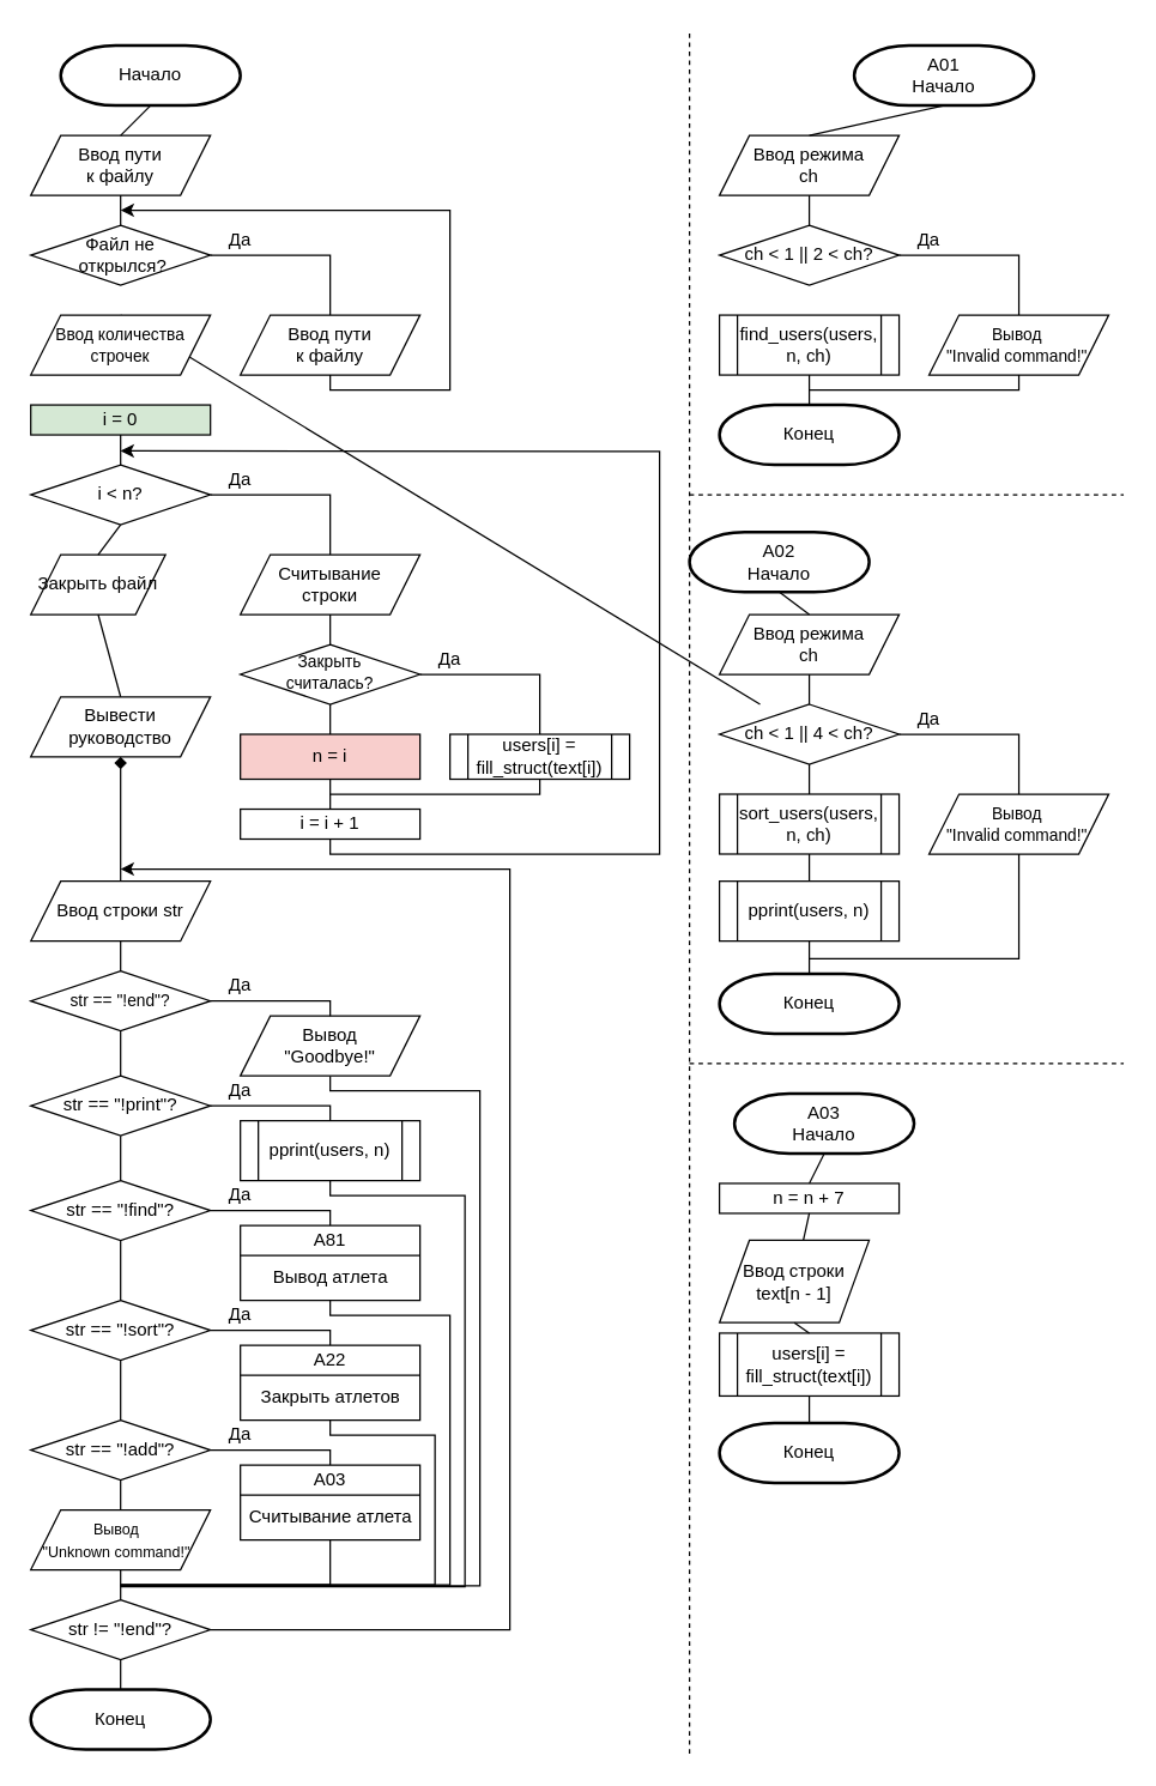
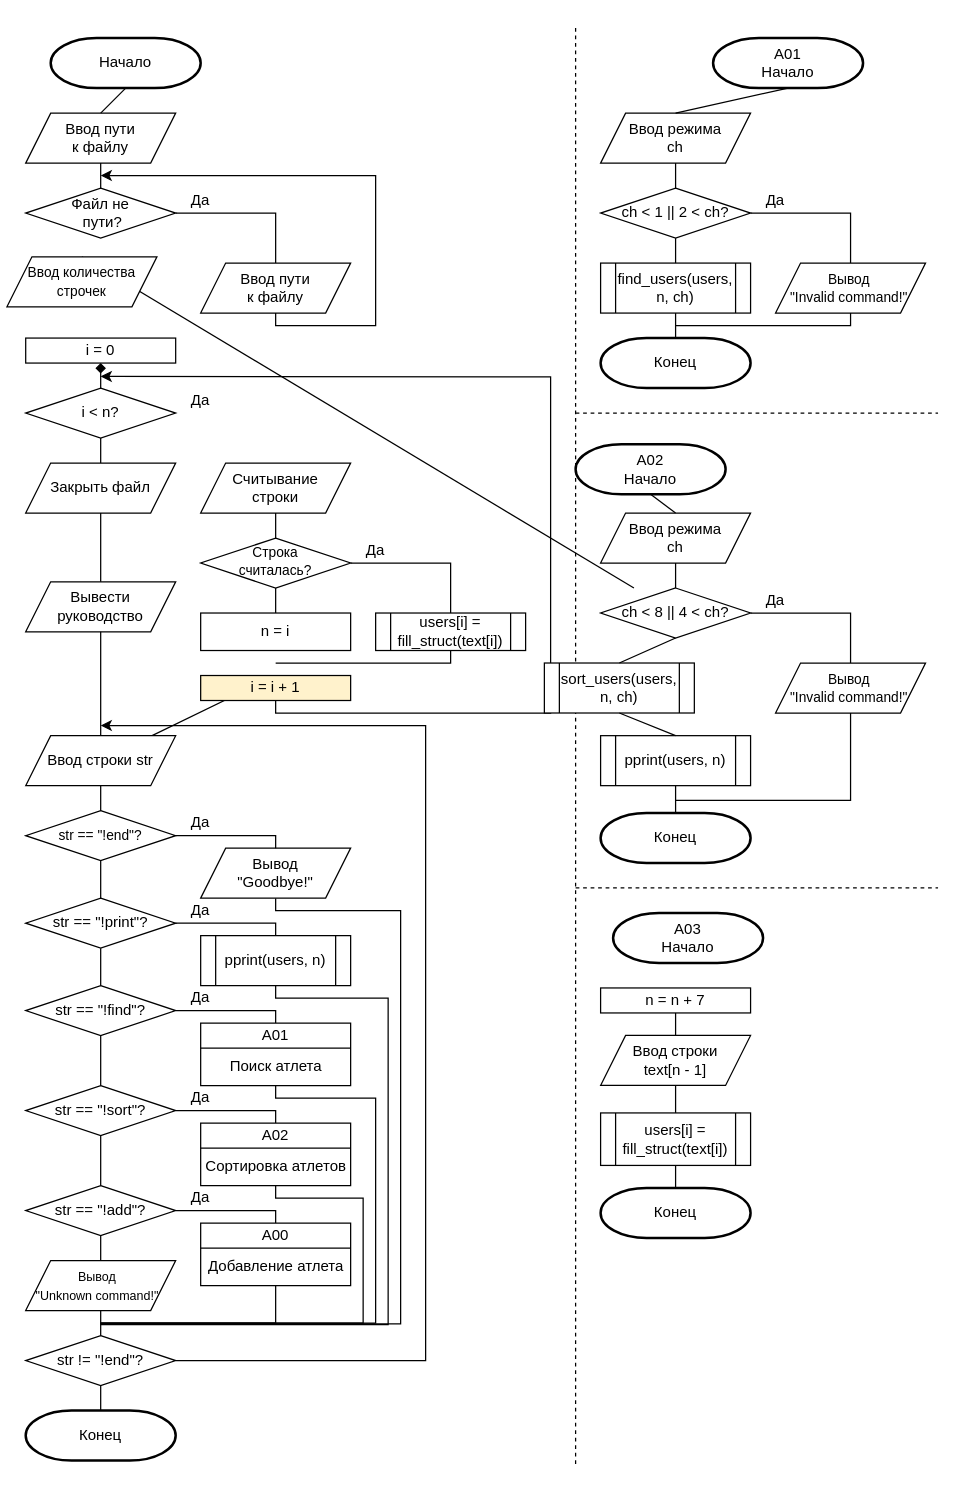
- <mxCell id="4" value="Файл не&lt;br&gt;&amp;nbsp;открылся?" style="strokeWidth=1;html=1;shape=mxgraph.flowchart.decision;whiteSpace=wrap;" vertex="1" parent="1"><mxGeometry x="20" y="150" width="120" height="40" as="geometry" /></mxCell>
+ <mxCell id="4" value="Файл не&lt;br&gt;&amp;nbsp;пути?" style="strokeWidth=1;html=1;shape=mxgraph.flowchart.decision;whiteSpace=wrap;" vertex="1" parent="1"><mxGeometry x="20" y="150" width="120" height="40" as="geometry" /></mxCell>
+ <mxCell id="84" value="" style="endArrow=none;html=1;rounded=0;entryX=0.5;entryY=1;entryDx=0;entryDy=0;entryPerimeter=0;exitX=0.5;exitY=0;exitDx=0;exitDy=0;" edge="1" parent="1" source="80" target="78"><mxGeometry width="50" height="50" relative="1" as="geometry"><mxPoint x="640" y="150" as="sourcePoint" /><mxPoint x="640" y="110" as="targetPoint" /></mxGeometry></mxCell>
- <mxCell id="11" value="&lt;font style=&quot;font-size: 11px;&quot;&gt;Ввод количества строчек&lt;/font&gt;" style="shape=parallelogram;perimeter=parallelogramPerimeter;whiteSpace=wrap;html=1;fixedSize=1;" vertex="1" parent="1"><mxGeometry x="20" y="210" width="120" height="40" as="geometry" /></mxCell>
+ <mxCell id="11" value="&lt;font style=&quot;font-size: 11px;&quot;&gt;Ввод количества строчек&lt;/font&gt;" style="shape=parallelogram;perimeter=parallelogramPerimeter;whiteSpace=wrap;html=1;fixedSize=1;" vertex="1" parent="1"><mxGeometry x="5" y="205" width="120" height="40" as="geometry" /></mxCell>
- <mxCell id="13" value="i = 0" style="rounded=0;whiteSpace=wrap;html=1;fillColor=#d5e8d4;" vertex="1" parent="1"><mxGeometry x="20" y="270" width="120" height="20" as="geometry" /></mxCell>
+ <mxCell id="13" value="i = 0" style="rounded=0;whiteSpace=wrap;html=1;" vertex="1" parent="1"><mxGeometry x="20" y="270" width="120" height="20" as="geometry" /></mxCell>
- <mxCell id="18" value="" style="endArrow=none;html=1;rounded=0;entryX=0.5;entryY=1;entryDx=0;entryDy=0;exitX=0.5;exitY=0;exitDx=0;exitDy=0;exitPerimeter=0;" edge="1" parent="1" source="14" target="13"><mxGeometry width="50" height="50" relative="1" as="geometry"><mxPoint x="140" y="340" as="sourcePoint" /><mxPoint x="140" y="300" as="targetPoint" /></mxGeometry></mxCell>
+ <mxCell id="18" value="" style="endArrow=diamond;html=1;rounded=0;entryX=0.5;entryY=1;entryDx=0;entryDy=0;exitX=0.5;exitY=0;exitDx=0;exitDy=0;exitPerimeter=0;" edge="1" parent="1" source="14" target="13"><mxGeometry width="50" height="50" relative="1" as="geometry"><mxPoint x="140" y="340" as="sourcePoint" /><mxPoint x="140" y="300" as="targetPoint" /></mxGeometry></mxCell>
- <mxCell id="19" value="" style="endArrow=none;html=1;rounded=0;entryX=1;entryY=0.5;entryDx=0;entryDy=0;entryPerimeter=0;exitX=0.5;exitY=0;exitDx=0;exitDy=0;" edge="1" parent="1" source="16" target="14"><mxGeometry width="50" height="50" relative="1" as="geometry"><mxPoint x="200" y="350" as="sourcePoint" /><mxPoint x="200" y="310" as="targetPoint" /><Array as="points"><mxPoint x="220" y="330" /></Array></mxGeometry></mxCell>
- <mxCell id="29" value="Закрыть файл" style="shape=parallelogram;perimeter=parallelogramPerimeter;whiteSpace=wrap;html=1;fixedSize=1;" vertex="1" parent="1"><mxGeometry x="20" y="370" width="90" height="40" as="geometry" /></mxCell>
+ <mxCell id="29" value="Закрыть файл" style="shape=parallelogram;perimeter=parallelogramPerimeter;whiteSpace=wrap;html=1;fixedSize=1;" vertex="1" parent="1"><mxGeometry x="20" y="370" width="120" height="40" as="geometry" /></mxCell>
- <mxCell id="15" value="&lt;p style=&quot;line-height: 110%;&quot;&gt;&lt;font style=&quot;font-size: 11px;&quot;&gt;Закрыть&lt;br&gt;считалась?&lt;/font&gt;&lt;/p&gt;" style="strokeWidth=1;html=1;shape=mxgraph.flowchart.decision;whiteSpace=wrap;spacingBottom=3;" vertex="1" parent="1"><mxGeometry x="160" y="430" width="120" height="40" as="geometry" /></mxCell>
+ <mxCell id="15" value="&lt;p style=&quot;line-height: 110%;&quot;&gt;&lt;font style=&quot;font-size: 11px;&quot;&gt;Строка&lt;br&gt;считалась?&lt;/font&gt;&lt;/p&gt;" style="strokeWidth=1;html=1;shape=mxgraph.flowchart.decision;whiteSpace=wrap;spacingBottom=3;" vertex="1" parent="1"><mxGeometry x="160" y="430" width="120" height="40" as="geometry" /></mxCell>
- <mxCell id="91" value="ch &amp;lt; 1 || 4 &amp;lt; ch?" style="strokeWidth=1;html=1;shape=mxgraph.flowchart.decision;whiteSpace=wrap;" vertex="1" parent="1"><mxGeometry x="480" y="470" width="120" height="40" as="geometry" /></mxCell>
+ <mxCell id="91" value="ch &amp;lt; 8 || 4 &amp;lt; ch?" style="strokeWidth=1;html=1;shape=mxgraph.flowchart.decision;whiteSpace=wrap;" vertex="1" parent="1"><mxGeometry x="480" y="470" width="120" height="40" as="geometry" /></mxCell>
- <mxCell id="17" value="n = i" style="rounded=0;whiteSpace=wrap;html=1;fillColor=#f8cecc;" vertex="1" parent="1"><mxGeometry x="160" y="490" width="120" height="30" as="geometry" /></mxCell>
+ <mxCell id="17" value="n = i" style="rounded=0;whiteSpace=wrap;html=1;" vertex="1" parent="1"><mxGeometry x="160" y="490" width="120" height="30" as="geometry" /></mxCell>
- <mxCell id="32" value="" style="endArrow=diamond;html=1;rounded=0;entryX=0.5;entryY=1;entryDx=0;entryDy=0;exitX=0.5;exitY=0;exitDx=0;exitDy=0;" edge="1" parent="1" source="31" target="30"><mxGeometry width="50" height="50" relative="1" as="geometry"><mxPoint x="100" y="550" as="sourcePoint" /><mxPoint x="100" y="510" as="targetPoint" /></mxGeometry></mxCell>
+ <mxCell id="32" value="" style="endArrow=none;html=1;rounded=0;entryX=0.5;entryY=1;entryDx=0;entryDy=0;exitX=0.5;exitY=0;exitDx=0;exitDy=0;" edge="1" parent="1" source="31" target="30"><mxGeometry width="50" height="50" relative="1" as="geometry"><mxPoint x="100" y="550" as="sourcePoint" /><mxPoint x="100" y="510" as="targetPoint" /></mxGeometry></mxCell>
- <mxCell id="23" value="" style="endArrow=none;html=1;rounded=0;entryX=0.5;entryY=1;entryDx=0;entryDy=0;exitX=0.5;exitY=0;exitDx=0;exitDy=0;" edge="1" parent="1" source="24" target="17"><mxGeometry width="50" height="50" relative="1" as="geometry"><mxPoint x="280" y="520" as="sourcePoint" /><mxPoint x="210" y="520" as="targetPoint" /></mxGeometry></mxCell>
+ <mxCell id="23" value="" style="endArrow=none;html=1;rounded=0;exitX=0.5;exitY=0;exitDx=0;exitDy=0;" edge="1" parent="1" source="24" target="31"><mxGeometry width="50" height="50" relative="1" as="geometry"><mxPoint x="280" y="520" as="sourcePoint" /><mxPoint x="210" y="520" as="targetPoint" /></mxGeometry></mxCell>
- <mxCell id="24" value="i = i + 1" style="rounded=0;whiteSpace=wrap;html=1;" vertex="1" parent="1"><mxGeometry x="160" y="540" width="120" height="20" as="geometry" /></mxCell>
+ <mxCell id="24" value="i = i + 1" style="rounded=0;whiteSpace=wrap;html=1;fillColor=#fff2cc;" vertex="1" parent="1"><mxGeometry x="160" y="540" width="120" height="20" as="geometry" /></mxCell>
- <mxCell id="93" value="sort_users(users, n, ch)" style="shape=process;whiteSpace=wrap;html=1;backgroundOutline=1;" vertex="1" parent="1"><mxGeometry x="480" y="530" width="120" height="40" as="geometry" /></mxCell>
+ <mxCell id="93" value="sort_users(users, n, ch)" style="shape=process;whiteSpace=wrap;html=1;backgroundOutline=1;" vertex="1" parent="1"><mxGeometry x="435" y="530" width="120" height="40" as="geometry" /></mxCell>
- <mxCell id="115" value="" style="endArrow=none;html=1;rounded=0;entryX=0.5;entryY=1;entryDx=0;entryDy=0;entryPerimeter=0;exitX=0.5;exitY=0;exitDx=0;exitDy=0;" edge="1" parent="1" source="106" target="105"><mxGeometry width="50" height="50" relative="1" as="geometry"><mxPoint x="630" y="860" as="sourcePoint" /><mxPoint x="630" y="820" as="targetPoint" /></mxGeometry></mxCell>
- <mxCell id="48" value="A81" style="swimlane;fontStyle=0;childLayout=stackLayout;horizontal=1;startSize=20;horizontalStack=0;resizeParent=1;resizeParentMax=0;resizeLast=0;collapsible=1;marginBottom=0;whiteSpace=wrap;html=1;" vertex="1" parent="1"><mxGeometry x="160" y="818.13" width="120" height="50" as="geometry" /></mxCell>
+ <mxCell id="48" value="A01" style="swimlane;fontStyle=0;childLayout=stackLayout;horizontal=1;startSize=20;horizontalStack=0;resizeParent=1;resizeParentMax=0;resizeLast=0;collapsible=1;marginBottom=0;whiteSpace=wrap;html=1;" vertex="1" parent="1"><mxGeometry x="160" y="818.13" width="120" height="50" as="geometry" /></mxCell>
- <mxCell id="49" value="Вывод атлета" style="text;html=1;align=center;verticalAlign=middle;resizable=0;points=[];autosize=1;strokeColor=none;fillColor=none;" vertex="1" parent="48"><mxGeometry y="20" width="120" height="30" as="geometry" /></mxCell>
+ <mxCell id="49" value="Поиск атлета" style="text;html=1;align=center;verticalAlign=middle;resizable=0;points=[];autosize=1;strokeColor=none;fillColor=none;" vertex="1" parent="48"><mxGeometry y="20" width="120" height="30" as="geometry" /></mxCell>
- <mxCell id="107" value="Ввод строки&lt;br&gt;text[n - 1]" style="shape=parallelogram;perimeter=parallelogramPerimeter;whiteSpace=wrap;html=1;fixedSize=1;" vertex="1" parent="1"><mxGeometry x="480" y="828" width="100" height="55" as="geometry" /></mxCell>
+ <mxCell id="107" value="Ввод строки&lt;br&gt;text[n - 1]" style="shape=parallelogram;perimeter=parallelogramPerimeter;whiteSpace=wrap;html=1;fixedSize=1;" vertex="1" parent="1"><mxGeometry x="480" y="828" width="120" height="40" as="geometry" /></mxCell>
- <mxCell id="51" value="A22" style="swimlane;fontStyle=0;childLayout=stackLayout;horizontal=1;startSize=20;horizontalStack=0;resizeParent=1;resizeParentMax=0;resizeLast=0;collapsible=1;marginBottom=0;whiteSpace=wrap;html=1;" vertex="1" parent="1"><mxGeometry x="160" y="898.13" width="120" height="50" as="geometry" /></mxCell>
+ <mxCell id="51" value="A02" style="swimlane;fontStyle=0;childLayout=stackLayout;horizontal=1;startSize=20;horizontalStack=0;resizeParent=1;resizeParentMax=0;resizeLast=0;collapsible=1;marginBottom=0;whiteSpace=wrap;html=1;" vertex="1" parent="1"><mxGeometry x="160" y="898.13" width="120" height="50" as="geometry" /></mxCell>
- <mxCell id="52" value="Закрыть атлетов" style="text;html=1;align=center;verticalAlign=middle;resizable=0;points=[];autosize=1;strokeColor=none;fillColor=none;" vertex="1" parent="51"><mxGeometry y="20" width="120" height="30" as="geometry" /></mxCell>
+ <mxCell id="52" value="Сортировка атлетов" style="text;html=1;align=center;verticalAlign=middle;resizable=0;points=[];autosize=1;strokeColor=none;fillColor=none;" vertex="1" parent="51"><mxGeometry y="20" width="120" height="30" as="geometry" /></mxCell>
- <mxCell id="54" value="A03" style="swimlane;fontStyle=0;childLayout=stackLayout;horizontal=1;startSize=20;horizontalStack=0;resizeParent=1;resizeParentMax=0;resizeLast=0;collapsible=1;marginBottom=0;whiteSpace=wrap;html=1;" vertex="1" parent="1"><mxGeometry x="160" y="978.13" width="120" height="50" as="geometry" /></mxCell>
+ <mxCell id="54" value="A00" style="swimlane;fontStyle=0;childLayout=stackLayout;horizontal=1;startSize=20;horizontalStack=0;resizeParent=1;resizeParentMax=0;resizeLast=0;collapsible=1;marginBottom=0;whiteSpace=wrap;html=1;" vertex="1" parent="1"><mxGeometry x="160" y="978.13" width="120" height="50" as="geometry" /></mxCell>
- <mxCell id="55" value="Считывание атлета" style="text;html=1;align=center;verticalAlign=middle;resizable=0;points=[];autosize=1;strokeColor=none;fillColor=none;" vertex="1" parent="54"><mxGeometry y="20" width="120" height="30" as="geometry" /></mxCell>
+ <mxCell id="55" value="Добавление атлета" style="text;html=1;align=center;verticalAlign=middle;resizable=0;points=[];autosize=1;strokeColor=none;fillColor=none;" vertex="1" parent="54"><mxGeometry y="20" width="120" height="30" as="geometry" /></mxCell>
